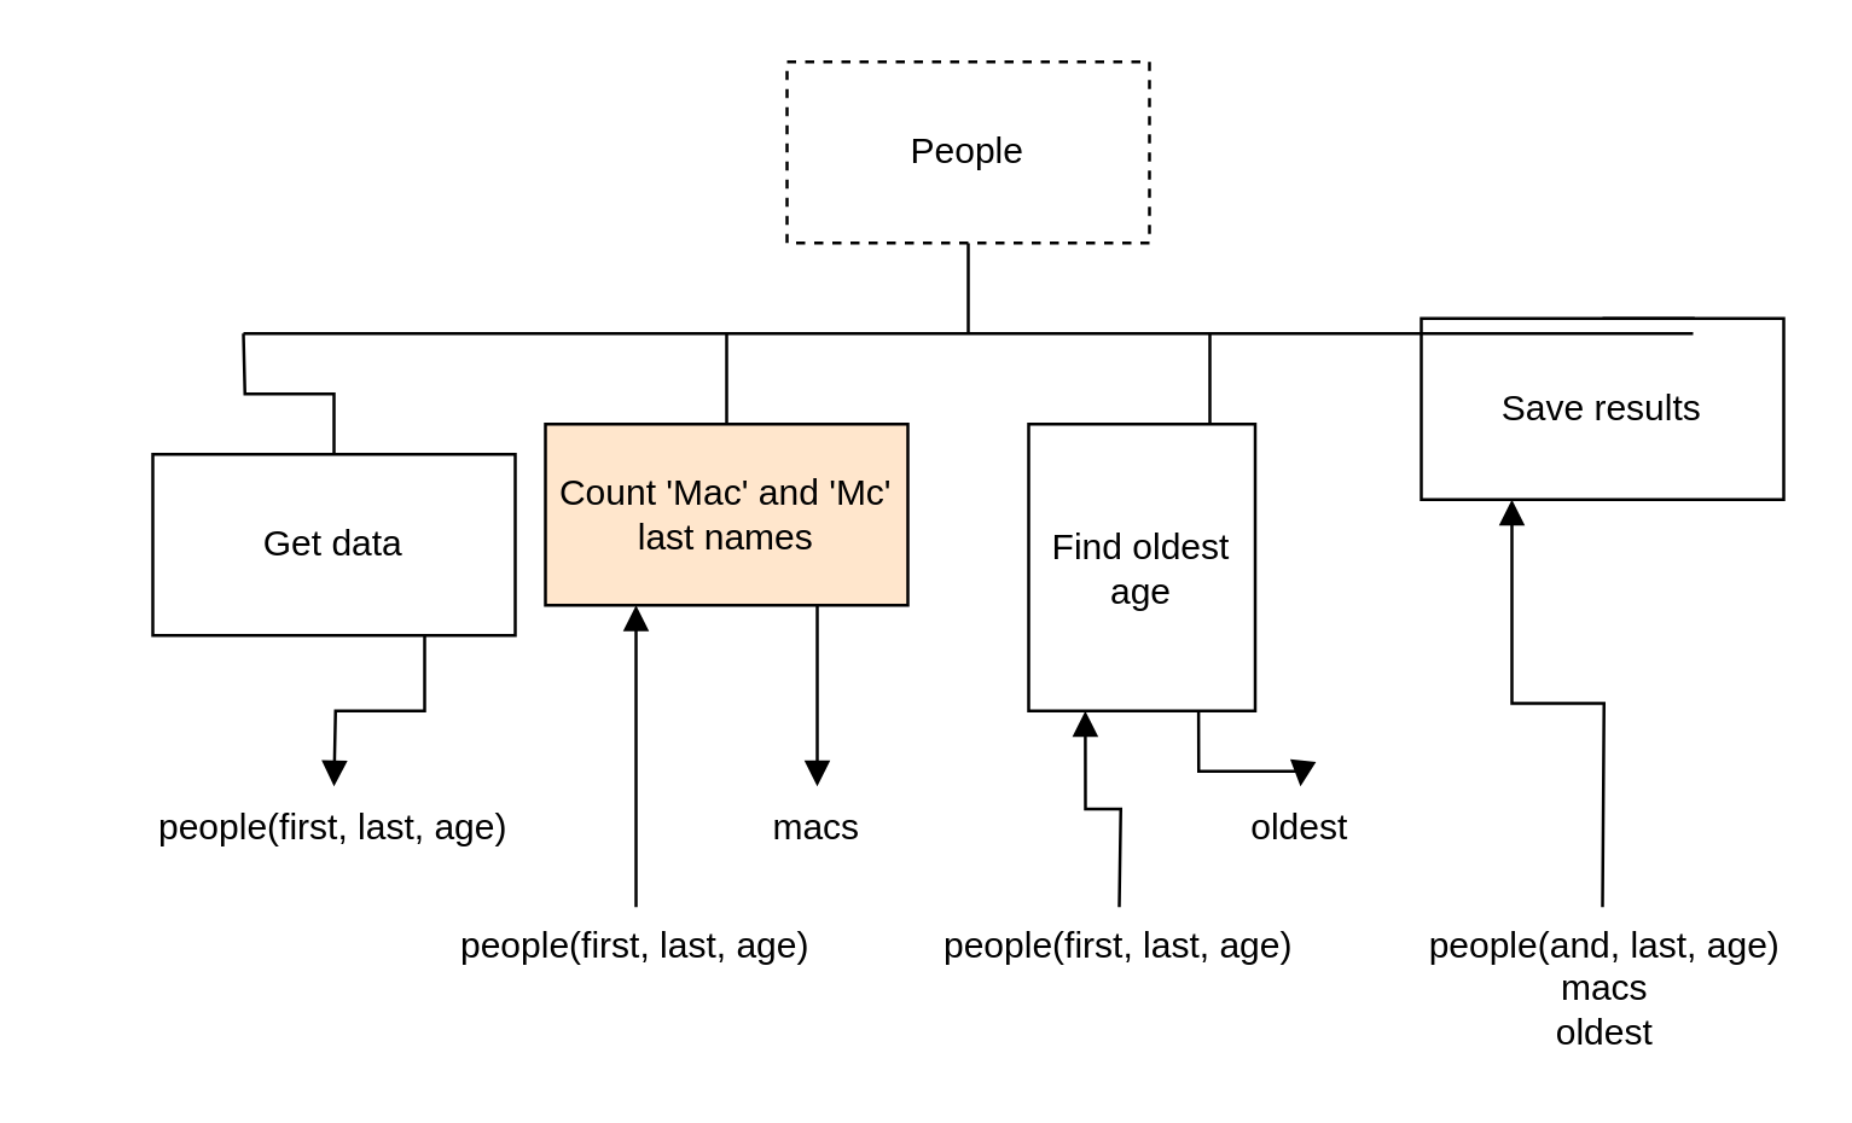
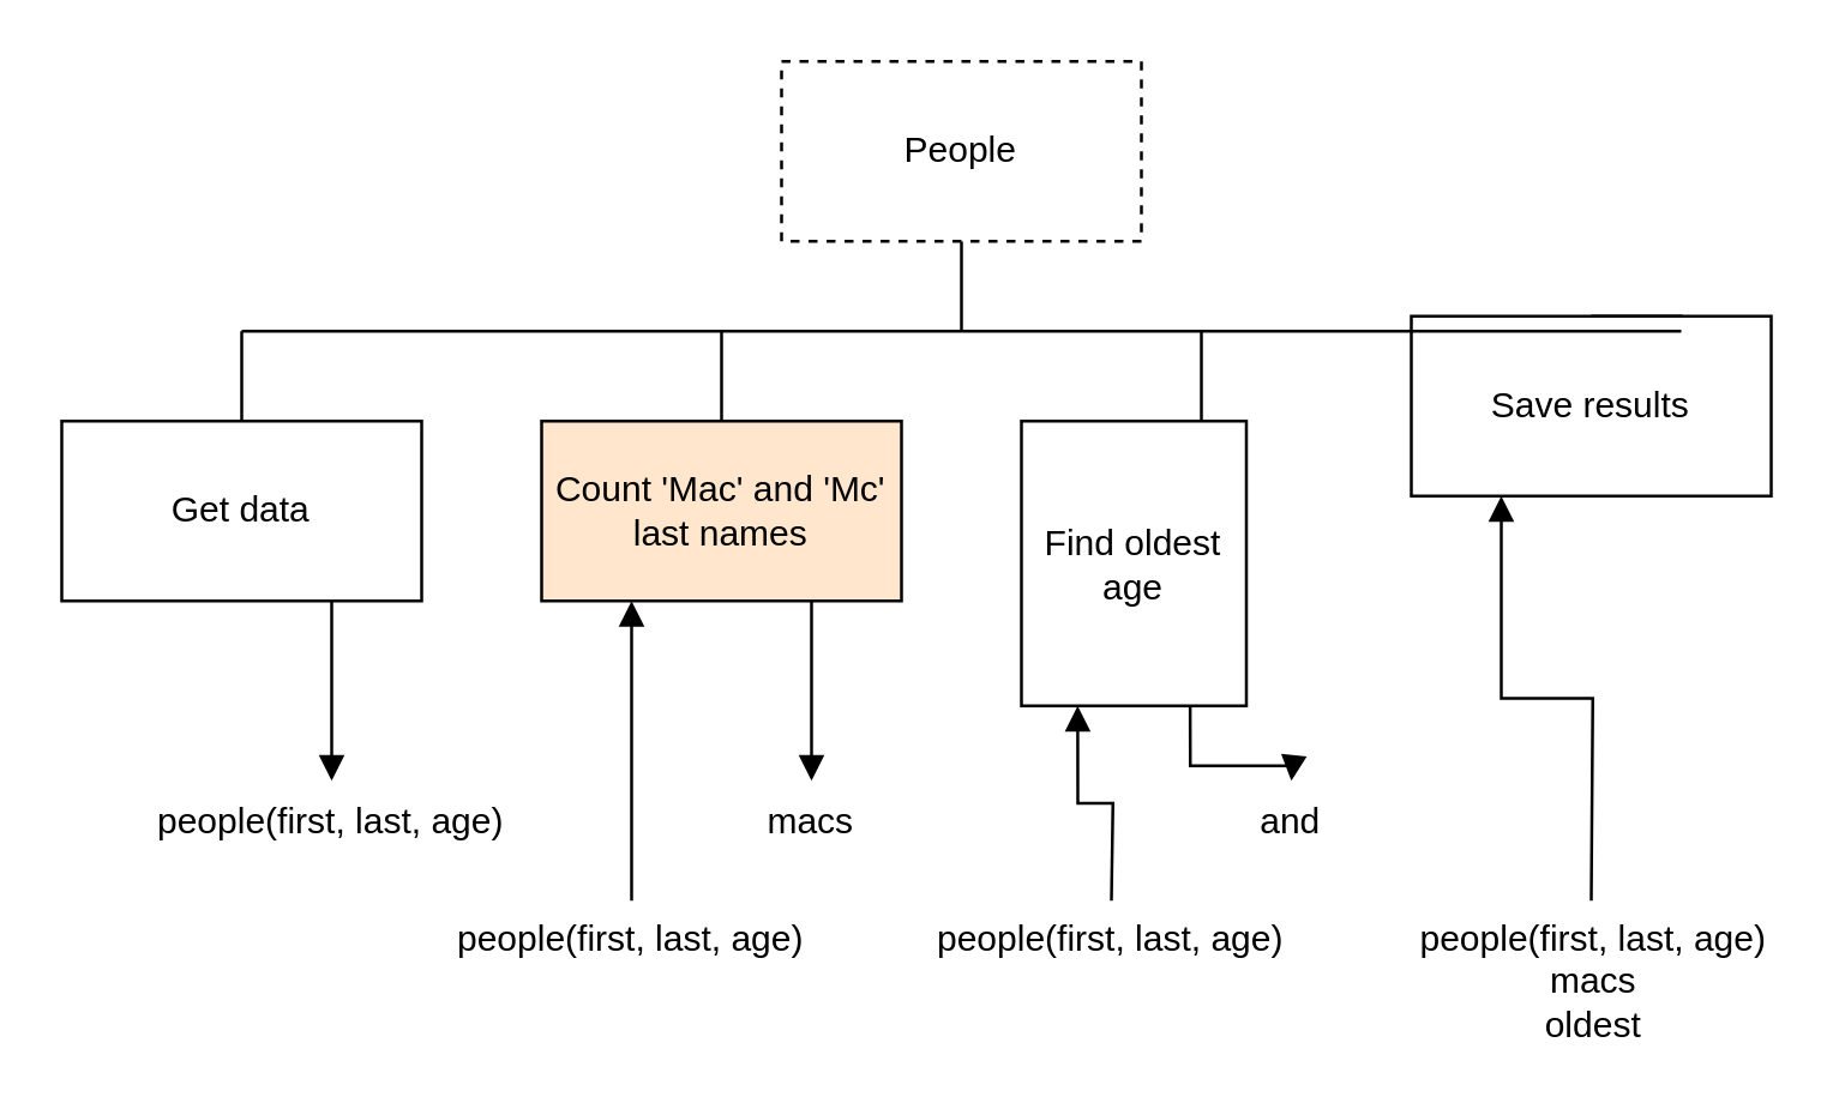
- <mxCell id="6" value="Get data" style="rounded=0;whiteSpace=wrap;html=1;" vertex="1" parent="1"><mxGeometry x="50" y="150" width="120" height="60" as="geometry" /></mxCell>
+ <mxCell id="6" value="Get data" style="rounded=0;whiteSpace=wrap;html=1;" vertex="1" parent="1"><mxGeometry x="20" y="140" width="120" height="60" as="geometry" /></mxCell>
- <mxCell id="19" value="oldest" style="text;html=1;strokeColor=none;fillColor=none;align=center;verticalAlign=top;whiteSpace=wrap;rounded=0;" vertex="1" parent="1"><mxGeometry x="400" y="260" width="60" height="30" as="geometry" /></mxCell>
+ <mxCell id="19" value="and" style="text;html=1;strokeColor=none;fillColor=none;align=center;verticalAlign=top;whiteSpace=wrap;rounded=0;" vertex="1" parent="1"><mxGeometry x="400" y="260" width="60" height="30" as="geometry" /></mxCell>
- <mxCell id="23" value="people(and, last, age)&lt;br&gt;macs&lt;br&gt;oldest" style="text;html=1;strokeColor=none;fillColor=none;align=center;verticalAlign=top;whiteSpace=wrap;rounded=0;" vertex="1" parent="1"><mxGeometry x="471" y="299" width="120" height="51" as="geometry" /></mxCell>
+ <mxCell id="23" value="people(first, last, age)&lt;br&gt;macs&lt;br&gt;oldest" style="text;html=1;strokeColor=none;fillColor=none;align=center;verticalAlign=top;whiteSpace=wrap;rounded=0;" vertex="1" parent="1"><mxGeometry x="471" y="299" width="120" height="51" as="geometry" /></mxCell>
